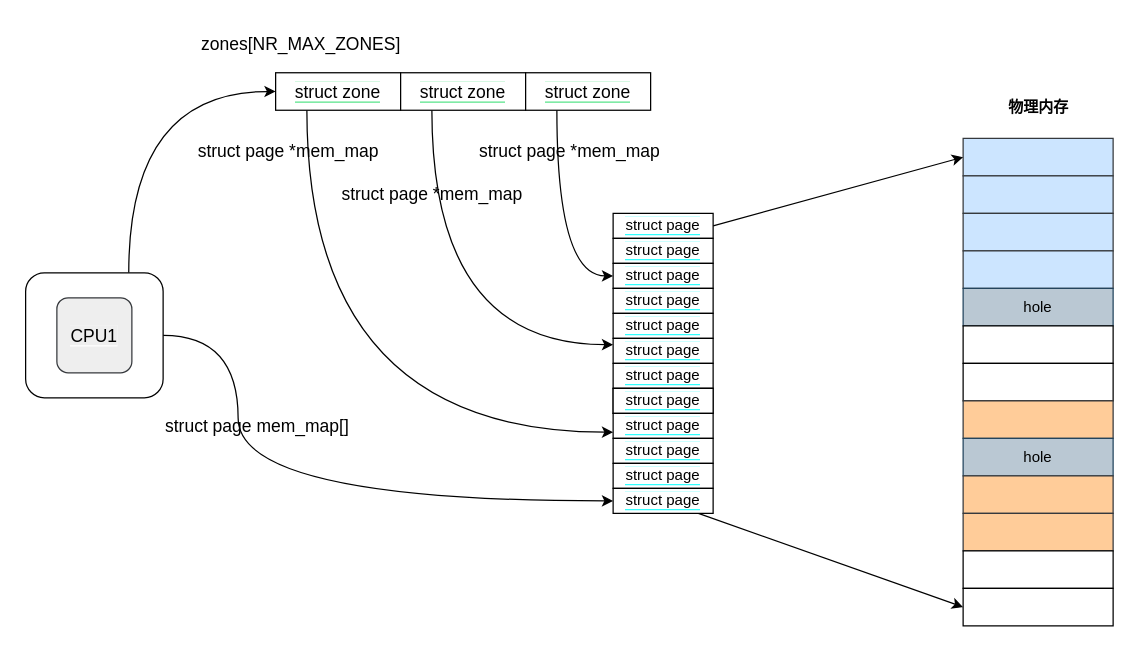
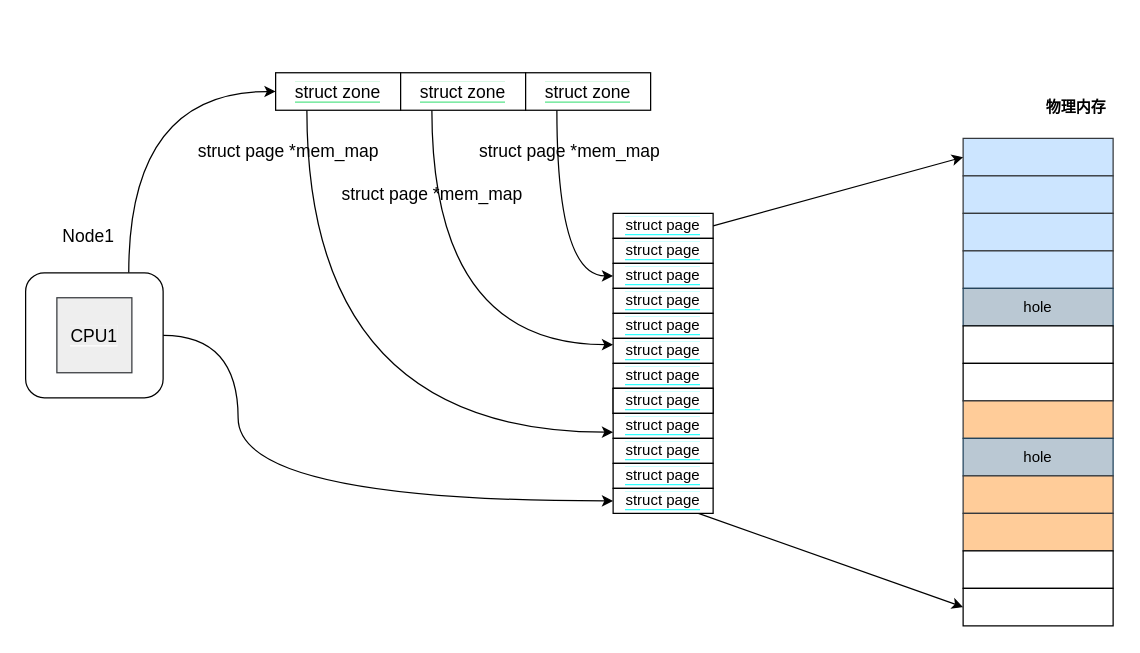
- <mxCell id="25" value="zones[NR_MAX_ZONES]" style="text;html=1;align=center;verticalAlign=middle;resizable=0;points=[];autosize=1;strokeColor=none;fillColor=none;fontSize=14;" vertex="1" parent="1"><mxGeometry x="150" y="20" width="180" height="30" as="geometry" /></mxCell>
- <mxCell id="14" value="&lt;b&gt;物理内存&lt;/b&gt;" style="text;html=1;align=center;verticalAlign=middle;resizable=0;points=[];autosize=1;strokeColor=none;fillColor=none;" vertex="1" parent="1"><mxGeometry x="795" y="70" width="70" height="30" as="geometry" /></mxCell>
+ <mxCell id="14" value="&lt;b&gt;物理内存&lt;/b&gt;" style="text;html=1;align=center;verticalAlign=middle;resizable=0;points=[];autosize=1;strokeColor=none;fillColor=none;" vertex="1" parent="1"><mxGeometry x="825" y="70" width="70" height="30" as="geometry" /></mxCell>
+ <mxCell id="19" value="Node1" style="text;html=1;align=center;verticalAlign=middle;resizable=0;points=[];autosize=1;strokeColor=none;fillColor=none;fontSize=14;" vertex="1" parent="1"><mxGeometry x="40" y="172.5" width="60" height="30" as="geometry" /></mxCell>
- <mxCell id="20" value="&lt;span style=&quot;background-color: rgb(238, 238, 238);&quot;&gt;CPU1&lt;/span&gt;" style="whiteSpace=wrap;html=1;aspect=fixed;labelBackgroundColor=#FFFFFF;labelBorderColor=none;fontSize=14;fillColor=#eeeeee;strokeColor=#36393d;rounded=1;" vertex="1" parent="1"><mxGeometry x="45" y="237.5" width="60" height="60" as="geometry" /></mxCell>
+ <mxCell id="20" value="&lt;span style=&quot;background-color: rgb(238, 238, 238);&quot;&gt;CPU1&lt;/span&gt;" style="whiteSpace=wrap;html=1;aspect=fixed;labelBackgroundColor=#FFFFFF;labelBorderColor=none;fontSize=14;fillColor=#eeeeee;strokeColor=#36393d;" vertex="1" parent="1"><mxGeometry x="45" y="237.5" width="60" height="60" as="geometry" /></mxCell>
- <mxCell id="43" value="struct page mem_map[]" style="text;html=1;align=center;verticalAlign=middle;resizable=0;points=[];autosize=1;strokeColor=none;fillColor=none;fontSize=14;" vertex="1" parent="1"><mxGeometry x="120" y="325" width="170" height="30" as="geometry" /></mxCell>
